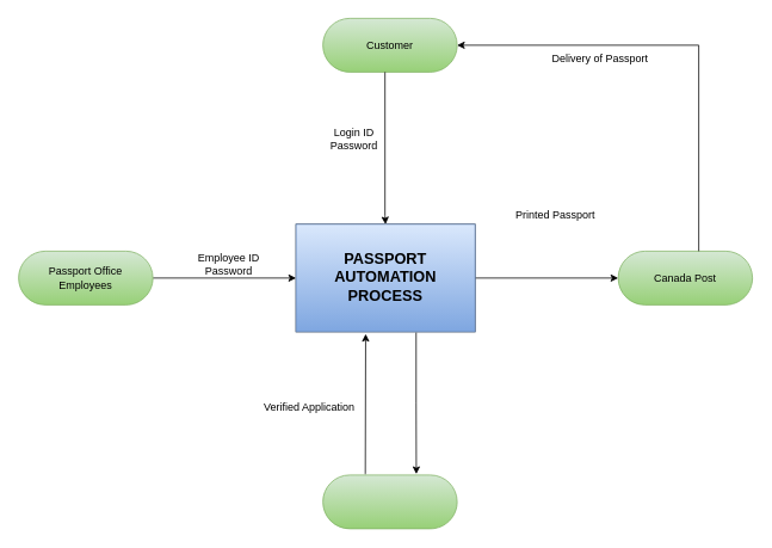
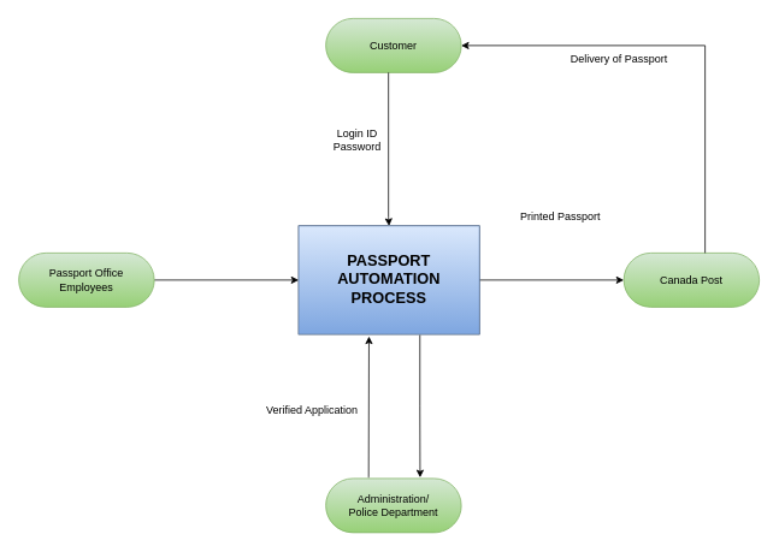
- <mxCell id="20" value="Delivery of Passport" style="text;html=1;strokeColor=none;fillColor=none;align=center;verticalAlign=middle;whiteSpace=wrap;rounded=0;" parent="1" vertex="1"><mxGeometry x="605" y="50" width="130" height="30" as="geometry" /></mxCell>
+ <mxCell id="20" value="Delivery of Passport" style="text;html=1;strokeColor=none;fillColor=none;align=center;verticalAlign=middle;whiteSpace=wrap;rounded=0;" parent="1" vertex="1"><mxGeometry x="620" y="50" width="130" height="30" as="geometry" /></mxCell>
- <mxCell id="22" value="Employee ID &lt;br&gt;Password" style="text;html=1;strokeColor=none;fillColor=none;align=center;verticalAlign=middle;whiteSpace=wrap;rounded=0;" parent="1" vertex="1"><mxGeometry x="190" y="280" width="130" height="30" as="geometry" /></mxCell>
+ <mxCell id="15" value="Administration/&lt;br&gt;Police Department" style="text;html=1;strokeColor=none;fillColor=none;align=center;verticalAlign=middle;whiteSpace=wrap;rounded=0;" parent="1" vertex="1"><mxGeometry x="370" y="545" width="130" height="30" as="geometry" /></mxCell>
